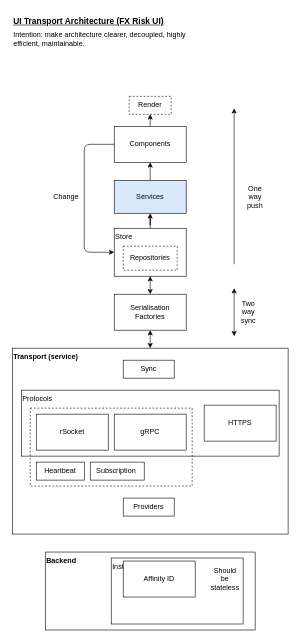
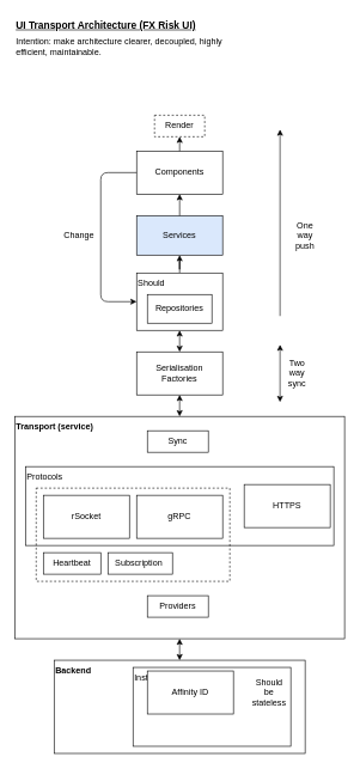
- <mxCell id="25" value="Store" style="rounded=0;whiteSpace=wrap;html=1;align=left;verticalAlign=top;" vertex="1" parent="1"><mxGeometry x="190" y="380" width="120" height="80" as="geometry" /></mxCell>
+ <mxCell id="25" value="Should" style="rounded=0;whiteSpace=wrap;html=1;align=left;verticalAlign=top;" vertex="1" parent="1"><mxGeometry x="190" y="380" width="120" height="80" as="geometry" /></mxCell>
- <mxCell id="35" value="Repositories" style="rounded=0;whiteSpace=wrap;html=1;dashed=1;" vertex="1" parent="1"><mxGeometry x="205" y="410" width="90" height="40" as="geometry" /></mxCell>
+ <mxCell id="35" value="Repositories" style="rounded=0;whiteSpace=wrap;html=1;" vertex="1" parent="1"><mxGeometry x="205" y="410" width="90" height="40" as="geometry" /></mxCell>
+ <mxCell id="34" value="" style="endArrow=classic;startArrow=classic;html=1;entryX=0.5;entryY=1;entryDx=0;entryDy=0;exitX=0.5;exitY=0;exitDx=0;exitDy=0;" edge="1" parent="1" source="5" target="2"><mxGeometry width="50" height="50" relative="1" as="geometry"><mxPoint x="230" y="720" as="sourcePoint" /><mxPoint x="280" y="670" as="targetPoint" /></mxGeometry></mxCell>
